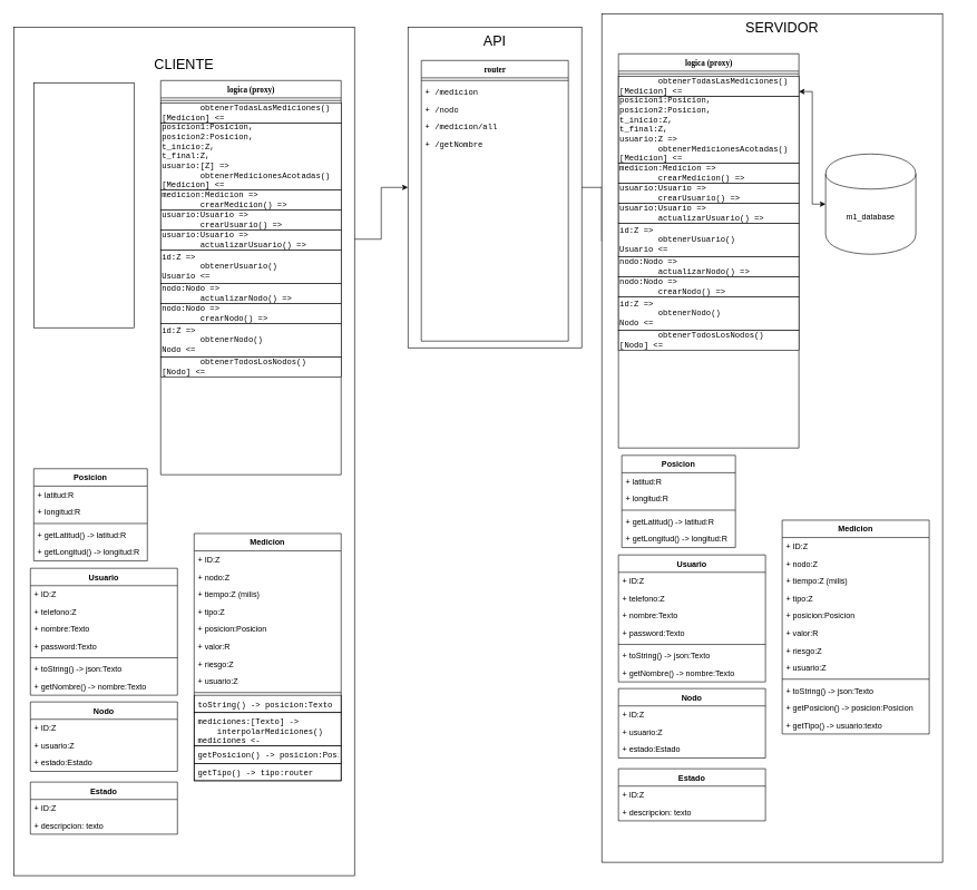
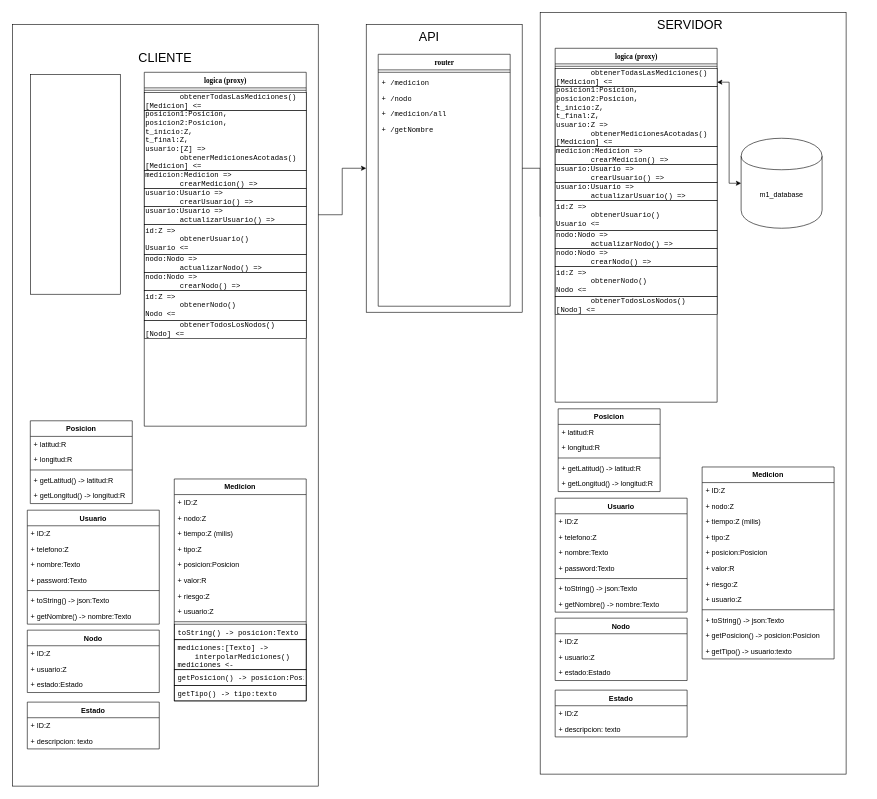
- <mxCell id="66" value="&lt;font style=&quot;font-size: 21px&quot;&gt;SERVIDOR&lt;/font&gt;" style="text;html=1;strokeColor=none;fillColor=none;align=center;verticalAlign=middle;whiteSpace=wrap;rounded=0;" parent="64" vertex="1"><mxGeometry x="175" y="10" width="130" height="20" as="geometry" /></mxCell>
+ <mxCell id="66" value="&lt;font style=&quot;font-size: 21px&quot;&gt;SERVIDOR&lt;/font&gt;" style="text;html=1;strokeColor=none;fillColor=none;align=center;verticalAlign=middle;whiteSpace=wrap;rounded=0;" parent="64" vertex="1"><mxGeometry x="155" y="10" width="130" height="20" as="geometry" /></mxCell>
- <mxCell id="55" value="&lt;font style=&quot;font-size: 21px&quot;&gt;API&lt;/font&gt;" style="text;html=1;strokeColor=none;fillColor=none;align=center;verticalAlign=middle;whiteSpace=wrap;rounded=0;" parent="53" vertex="1"><mxGeometry x="94.792" y="10" width="70.417" height="20" as="geometry" /></mxCell>
+ <mxCell id="55" value="&lt;font style=&quot;font-size: 21px&quot;&gt;API&lt;/font&gt;" style="text;html=1;strokeColor=none;fillColor=none;align=center;verticalAlign=middle;whiteSpace=wrap;rounded=0;" parent="53" vertex="1"><mxGeometry x="69.792" y="10" width="70.417" height="20" as="geometry" /></mxCell>
- <mxCell id="36" value="getTipo() -&gt; tipo:router" style="text;strokeColor=#000000;fillColor=none;align=left;verticalAlign=top;spacingLeft=4;spacingRight=4;overflow=hidden;rotatable=0;points=[[0,0.5],[1,0.5]];portConstraint=eastwest;fontFamily=Courier New;autosize=1;" parent="23" vertex="1"><mxGeometry y="344" width="220" height="26" as="geometry" /></mxCell>
+ <mxCell id="36" value="getTipo() -&gt; tipo:texto" style="text;strokeColor=#000000;fillColor=none;align=left;verticalAlign=top;spacingLeft=4;spacingRight=4;overflow=hidden;rotatable=0;points=[[0,0.5],[1,0.5]];portConstraint=eastwest;fontFamily=Courier New;autosize=1;" parent="23" vertex="1"><mxGeometry y="344" width="220" height="26" as="geometry" /></mxCell>
